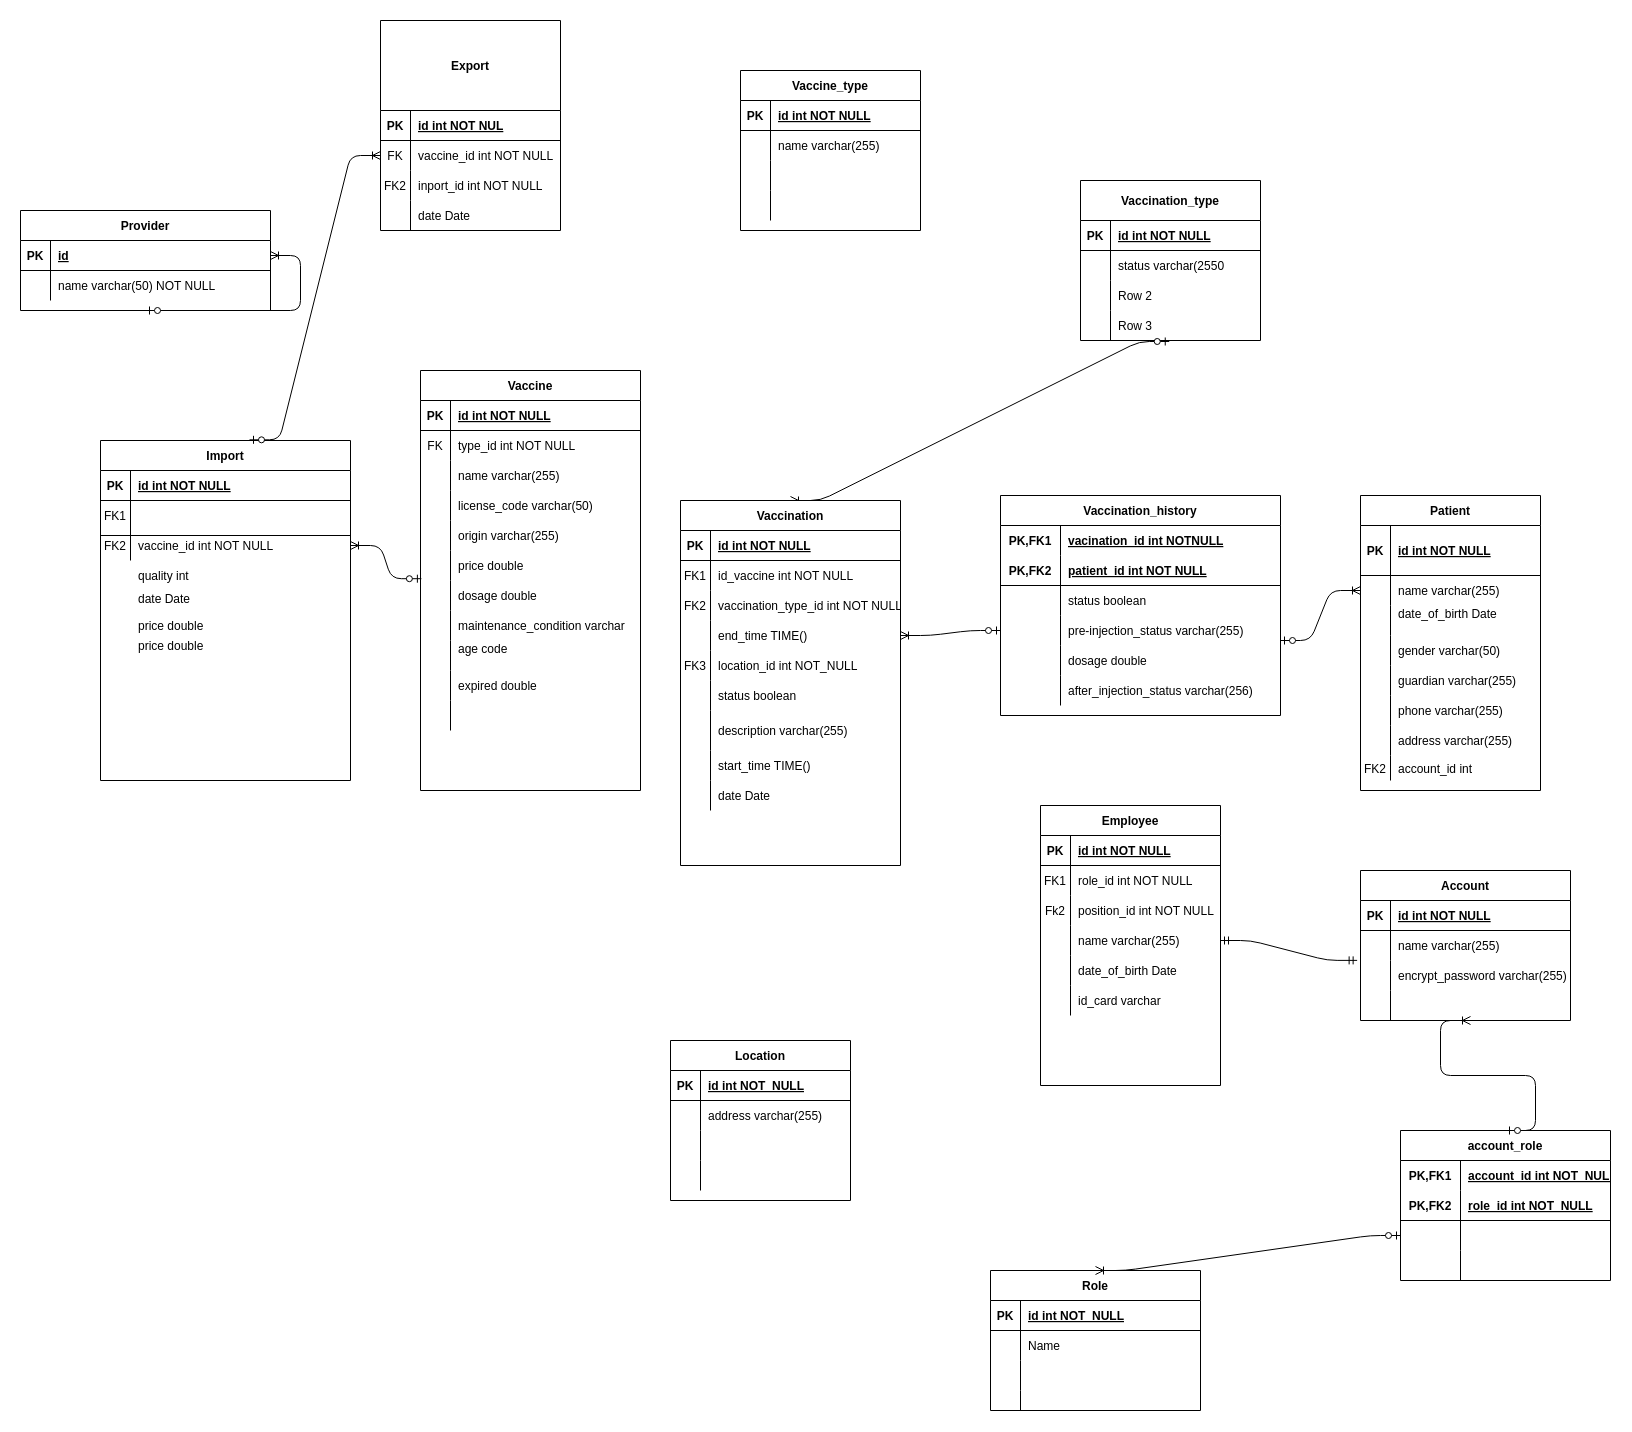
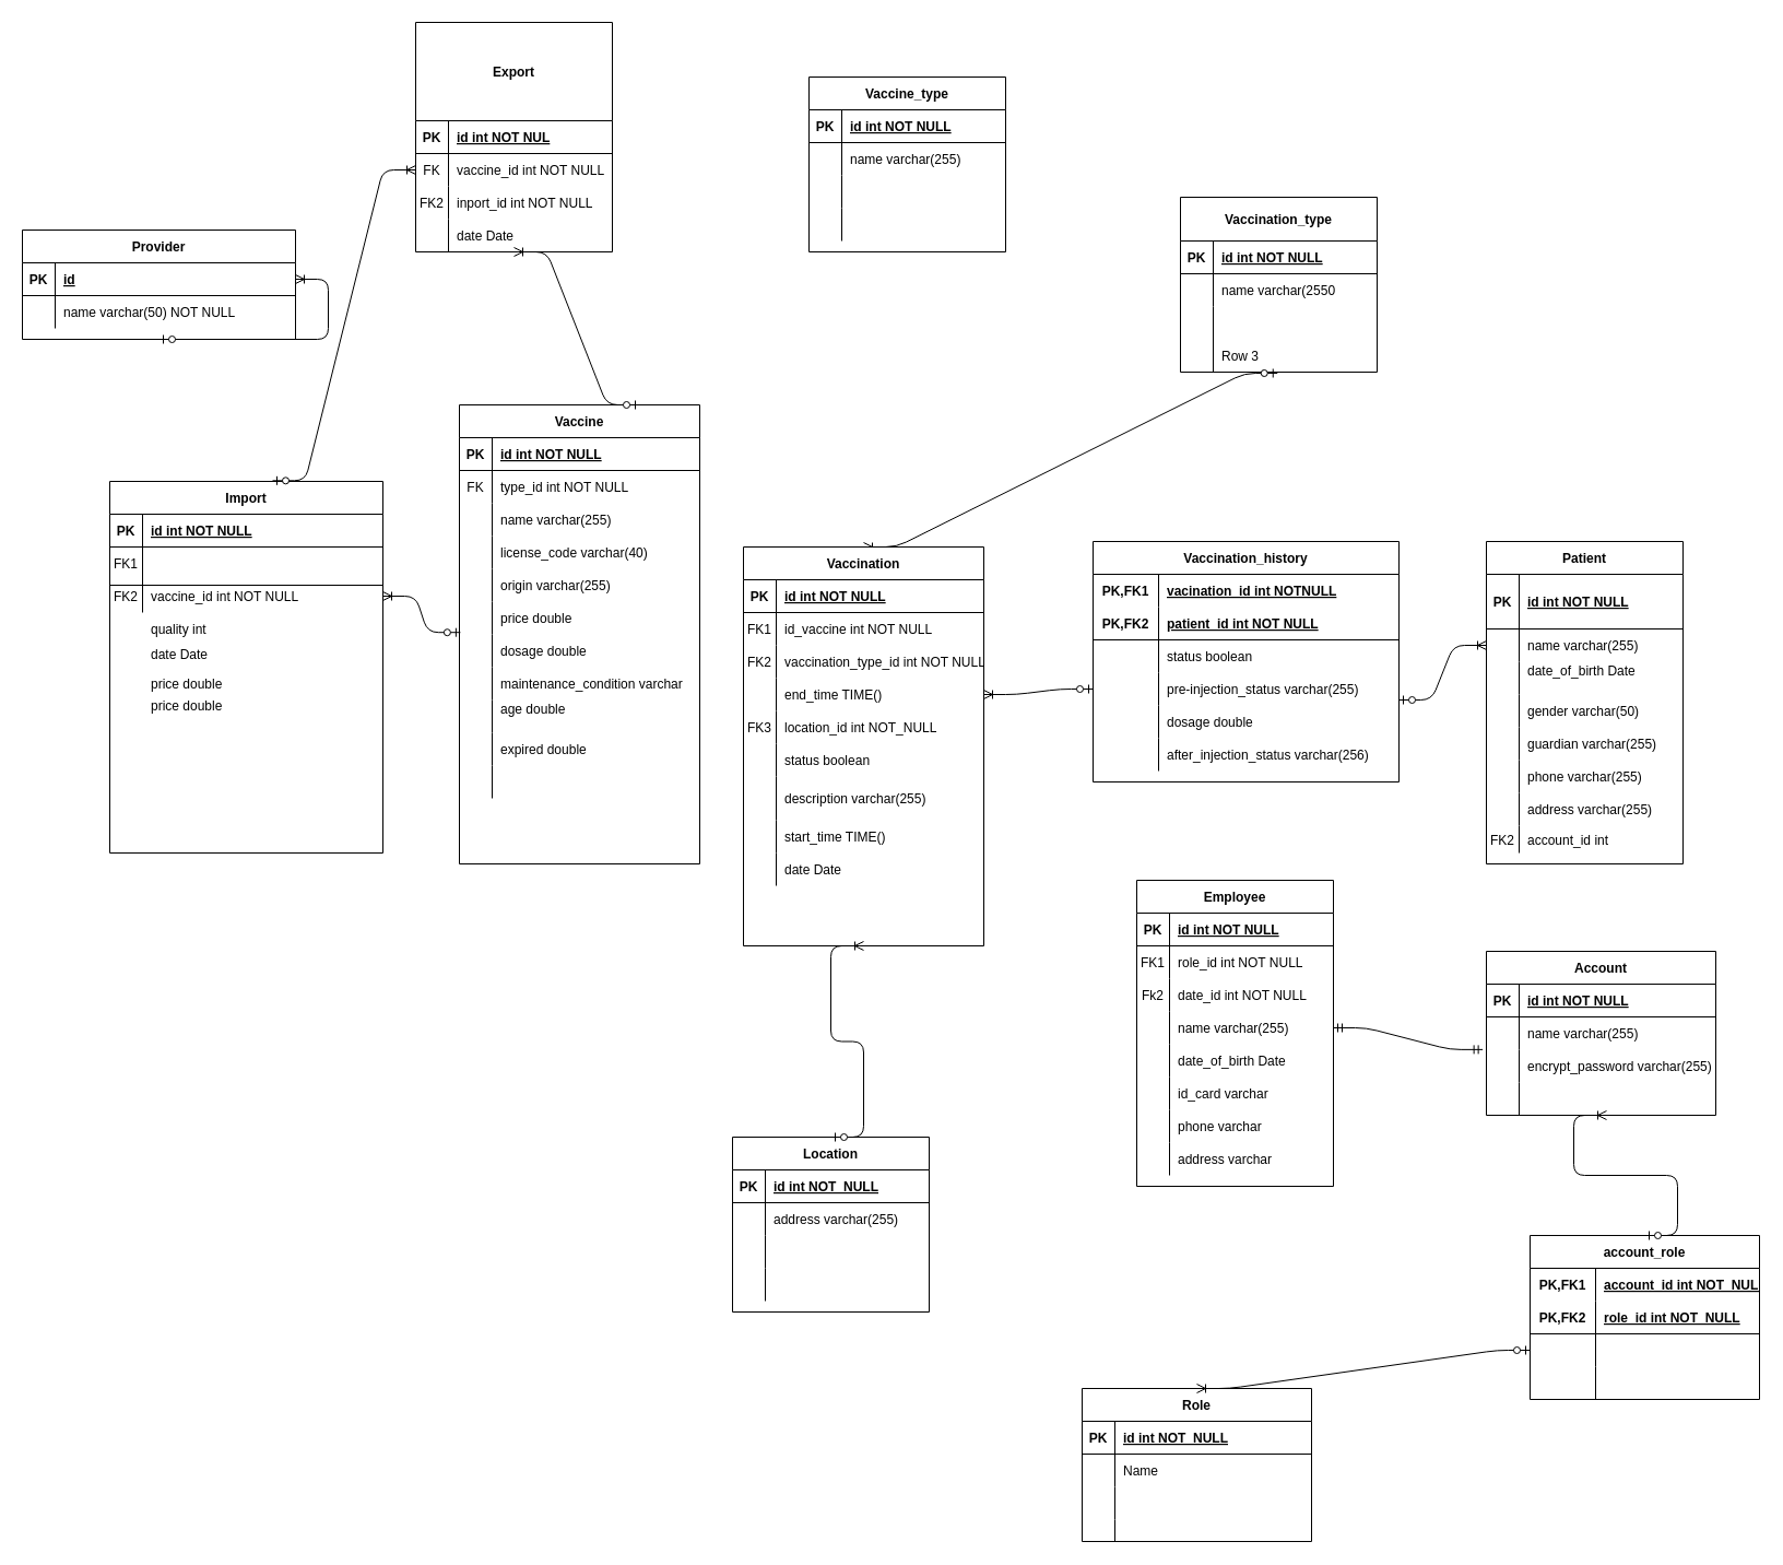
- <mxCell id="78" value="status varchar(2550" style="shape=partialRectangle;connectable=0;fillColor=none;top=0;left=0;bottom=0;right=0;align=left;spacingLeft=6;overflow=hidden;" vertex="1" parent="76"><mxGeometry x="30" width="150" height="30" as="geometry" /></mxCell>
+ <mxCell id="78" value="name varchar(2550" style="shape=partialRectangle;connectable=0;fillColor=none;top=0;left=0;bottom=0;right=0;align=left;spacingLeft=6;overflow=hidden;" vertex="1" parent="76"><mxGeometry x="30" width="150" height="30" as="geometry" /></mxCell>
- <mxCell id="81" value="Row 2" style="shape=partialRectangle;connectable=0;fillColor=none;top=0;left=0;bottom=0;right=0;align=left;spacingLeft=6;overflow=hidden;" vertex="1" parent="79"><mxGeometry x="30" width="150" height="30" as="geometry" /></mxCell>
+ <mxCell id="254" value="" style="edgeStyle=entityRelationEdgeStyle;fontSize=12;html=1;endArrow=ERoneToMany;startArrow=ERzeroToOne;exitX=0.75;exitY=0;exitDx=0;exitDy=0;entryX=0.5;entryY=1;entryDx=0;entryDy=0;" edge="1" parent="1" source="24" target="241"><mxGeometry width="100" height="100" relative="1" as="geometry"><mxPoint x="650" y="127" as="sourcePoint" /><mxPoint x="630" y="270" as="targetPoint" /></mxGeometry></mxCell>
- <mxCell id="36" value="license_code varchar(50)" style="shape=partialRectangle;connectable=0;fillColor=none;top=0;left=0;bottom=0;right=0;align=left;spacingLeft=6;overflow=hidden;" vertex="1" parent="34"><mxGeometry x="30" width="190" height="30" as="geometry" /></mxCell>
+ <mxCell id="36" value="license_code varchar(40)" style="shape=partialRectangle;connectable=0;fillColor=none;top=0;left=0;bottom=0;right=0;align=left;spacingLeft=6;overflow=hidden;" vertex="1" parent="34"><mxGeometry x="30" width="190" height="30" as="geometry" /></mxCell>
- <mxCell id="51" value="age code &#10;" style="shape=partialRectangle;connectable=0;fillColor=none;top=0;left=0;bottom=0;right=0;align=left;spacingLeft=6;overflow=hidden;" vertex="1" parent="49"><mxGeometry x="30" width="190" height="30" as="geometry" /></mxCell>
+ <mxCell id="51" value="age double &#10;" style="shape=partialRectangle;connectable=0;fillColor=none;top=0;left=0;bottom=0;right=0;align=left;spacingLeft=6;overflow=hidden;" vertex="1" parent="49"><mxGeometry x="30" width="190" height="30" as="geometry" /></mxCell>
- <mxCell id="167" value="position_id int NOT NULL" style="shape=partialRectangle;connectable=0;fillColor=none;top=0;left=0;bottom=0;right=0;align=left;spacingLeft=6;overflow=hidden;" vertex="1" parent="165"><mxGeometry x="30" width="150" height="30" as="geometry" /></mxCell>
+ <mxCell id="167" value="date_id int NOT NULL" style="shape=partialRectangle;connectable=0;fillColor=none;top=0;left=0;bottom=0;right=0;align=left;spacingLeft=6;overflow=hidden;" vertex="1" parent="165"><mxGeometry x="30" width="150" height="30" as="geometry" /></mxCell>
+ <mxCell id="235" value="" style="edgeStyle=entityRelationEdgeStyle;fontSize=12;html=1;endArrow=ERoneToMany;startArrow=ERzeroToOne;entryX=0.5;entryY=1;entryDx=0;entryDy=0;exitX=0.5;exitY=0;exitDx=0;exitDy=0;" edge="1" parent="1" source="222" target="86"><mxGeometry width="100" height="100" relative="1" as="geometry"><mxPoint x="750" y="1010" as="sourcePoint" /><mxPoint x="850" y="910" as="targetPoint" /></mxGeometry></mxCell>
+ <mxCell id="179" value="phone varchar" style="shape=partialRectangle;connectable=0;fillColor=none;top=0;left=0;bottom=0;right=0;align=left;spacingLeft=6;overflow=hidden;" vertex="1" parent="177"><mxGeometry x="30" width="150" height="30" as="geometry" /></mxCell>
+ <mxCell id="182" value="address varchar" style="shape=partialRectangle;connectable=0;fillColor=none;top=0;left=0;bottom=0;right=0;align=left;spacingLeft=6;overflow=hidden;" vertex="1" parent="180"><mxGeometry x="30" width="150" height="30" as="geometry" /></mxCell>
